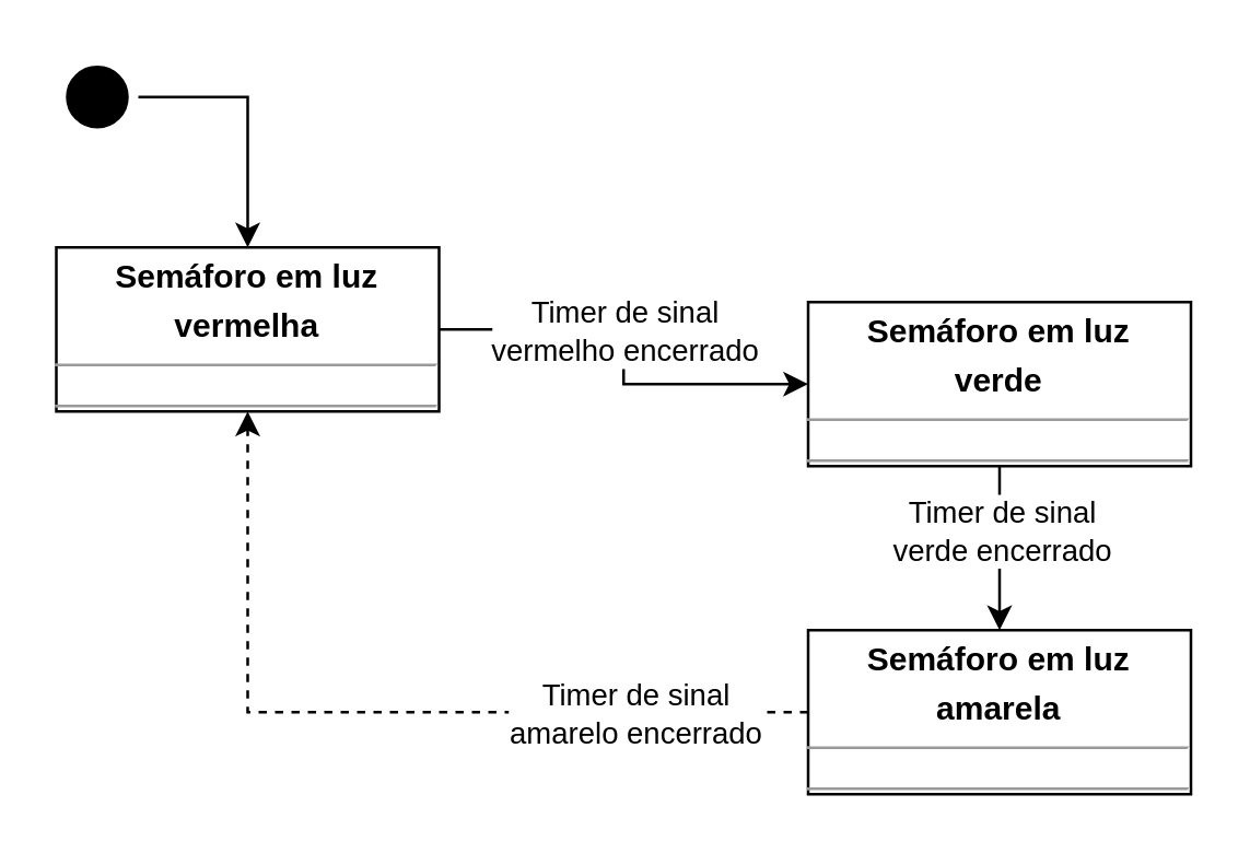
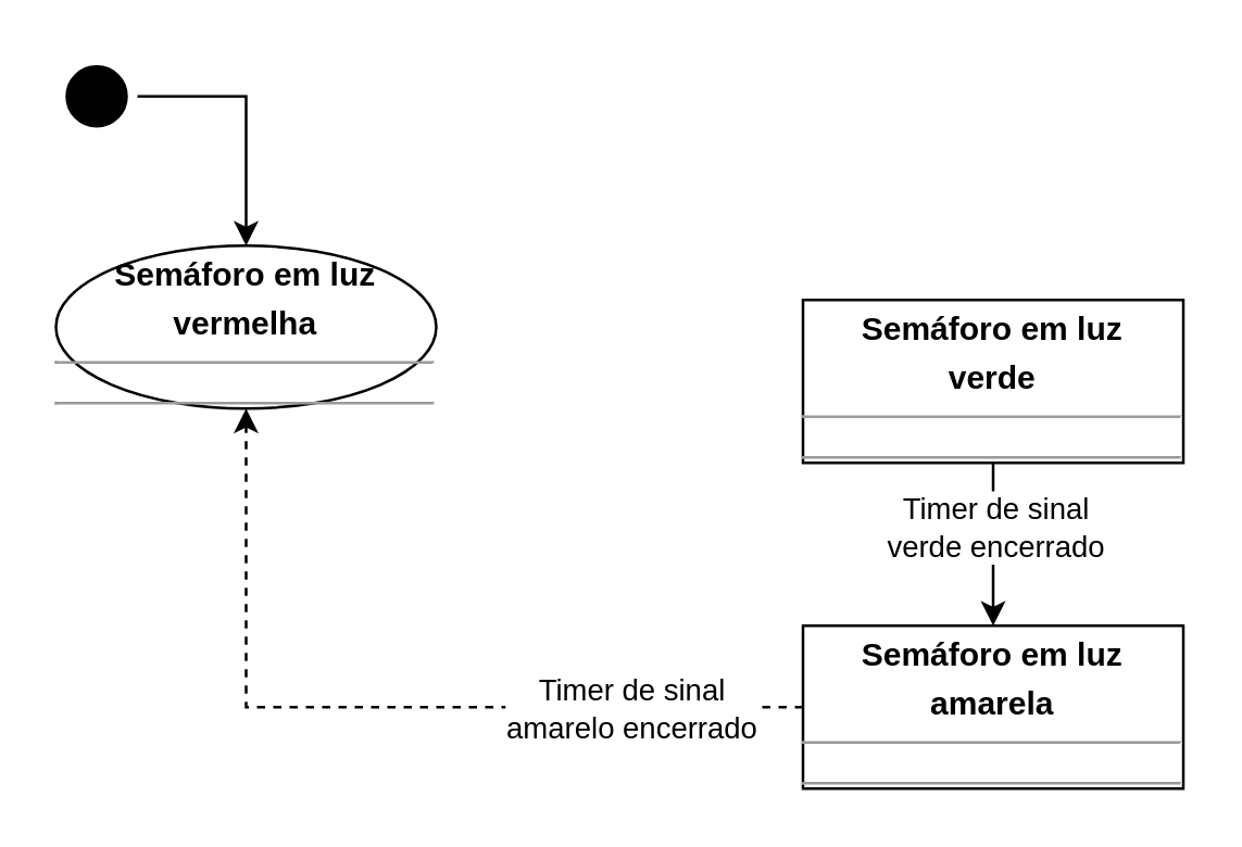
- <mxCell id="6" value="&lt;p style=&quot;margin: 0px ; margin-top: 4px ; text-align: center&quot;&gt;&lt;b&gt;Semáforo em luz&lt;/b&gt;&lt;/p&gt;&lt;p style=&quot;margin: 0px ; margin-top: 4px ; text-align: center&quot;&gt;&lt;b&gt;vermelha&lt;/b&gt;&lt;/p&gt;&lt;hr size=&quot;1&quot;&gt;&lt;div style=&quot;height: 2px&quot;&gt;&lt;/div&gt;&lt;hr size=&quot;1&quot;&gt;&lt;div style=&quot;height: 2px&quot;&gt;&lt;/div&gt;" style="verticalAlign=top;align=left;overflow=fill;fontSize=12;fontFamily=Helvetica;html=1;strokeColor=#000000;" vertex="1" parent="1"><mxGeometry x="20" y="90" width="140" height="60" as="geometry" /></mxCell>
+ <mxCell id="6" value="&lt;p style=&quot;margin: 0px ; margin-top: 4px ; text-align: center&quot;&gt;&lt;b&gt;Semáforo em luz&lt;/b&gt;&lt;/p&gt;&lt;p style=&quot;margin: 0px ; margin-top: 4px ; text-align: center&quot;&gt;&lt;b&gt;vermelha&lt;/b&gt;&lt;/p&gt;&lt;hr size=&quot;1&quot;&gt;&lt;div style=&quot;height: 2px&quot;&gt;&lt;/div&gt;&lt;hr size=&quot;1&quot;&gt;&lt;div style=&quot;height: 2px&quot;&gt;&lt;/div&gt;" style="ellipse;verticalAlign=top;align=left;overflow=fill;fontSize=12;fontFamily=Helvetica;html=1;strokeColor=#000000;" vertex="1" parent="1"><mxGeometry x="20" y="90" width="140" height="60" as="geometry" /></mxCell>
- <mxCell id="4" style="edgeStyle=orthogonalEdgeStyle;rounded=0;orthogonalLoop=1;jettySize=auto;html=1;exitX=1;exitY=0.5;exitDx=0;exitDy=0;entryX=0;entryY=0.5;entryDx=0;entryDy=0;" edge="1" parent="1" source="6" target="9"><mxGeometry relative="1" as="geometry" /></mxCell>
- <mxCell id="5" value="Timer de sinal&lt;br&gt;vermelho encerrado" style="edgeLabel;html=1;align=center;verticalAlign=middle;resizable=0;points=[];" vertex="1" connectable="0" parent="4"><mxGeometry x="-0.304" relative="1" as="geometry"><mxPoint x="13" as="offset" /></mxGeometry></mxCell>
